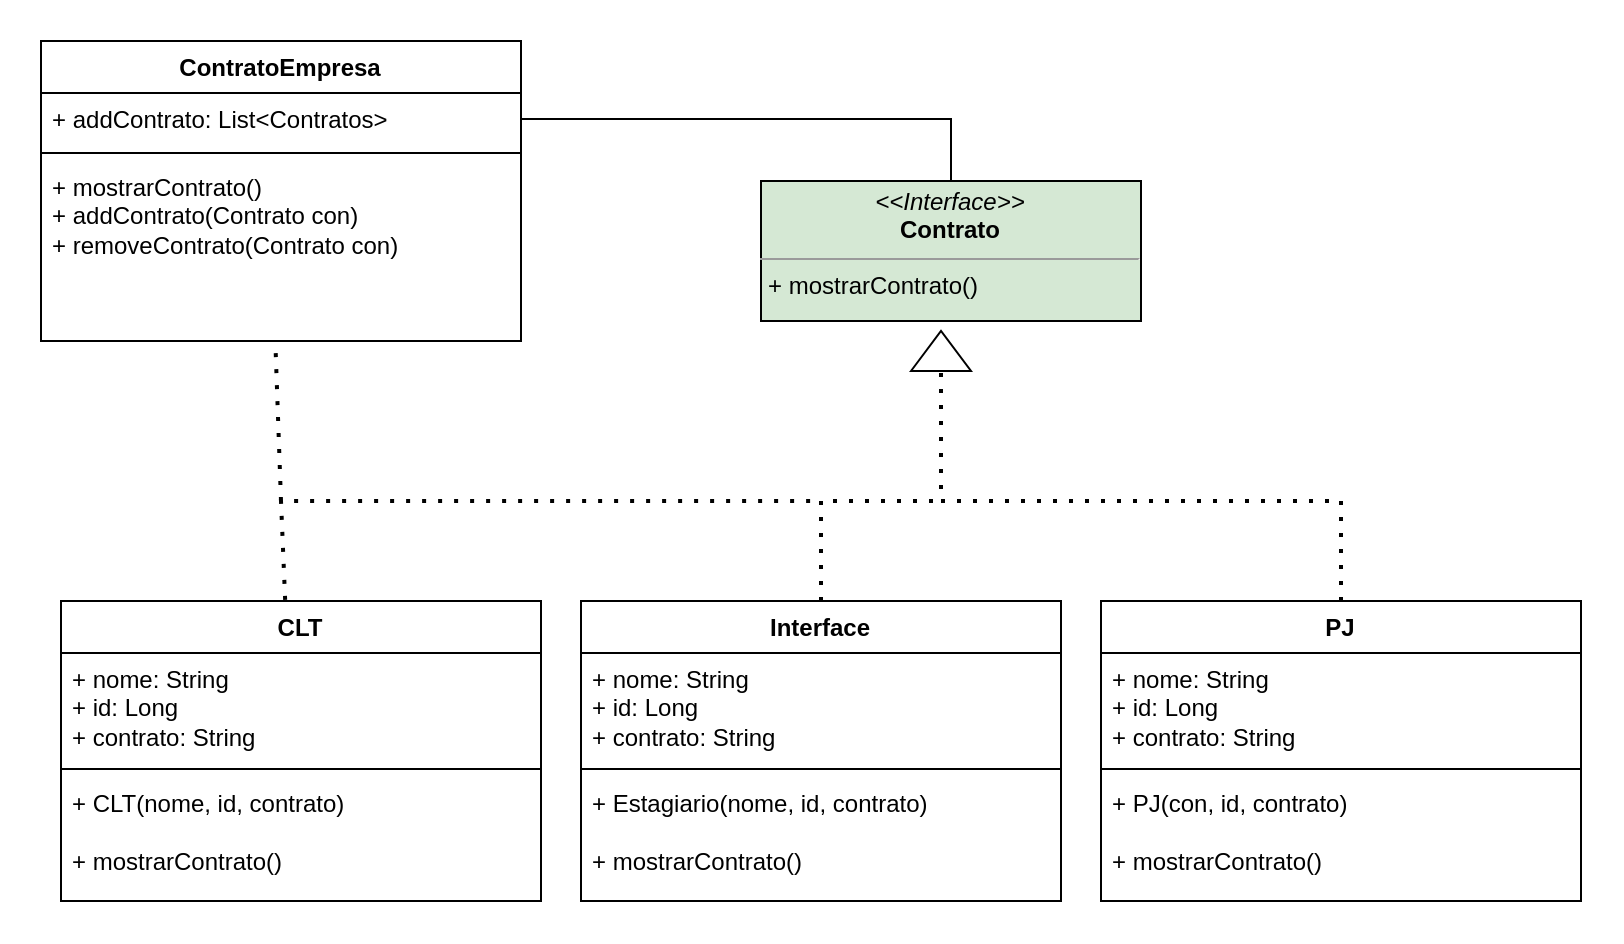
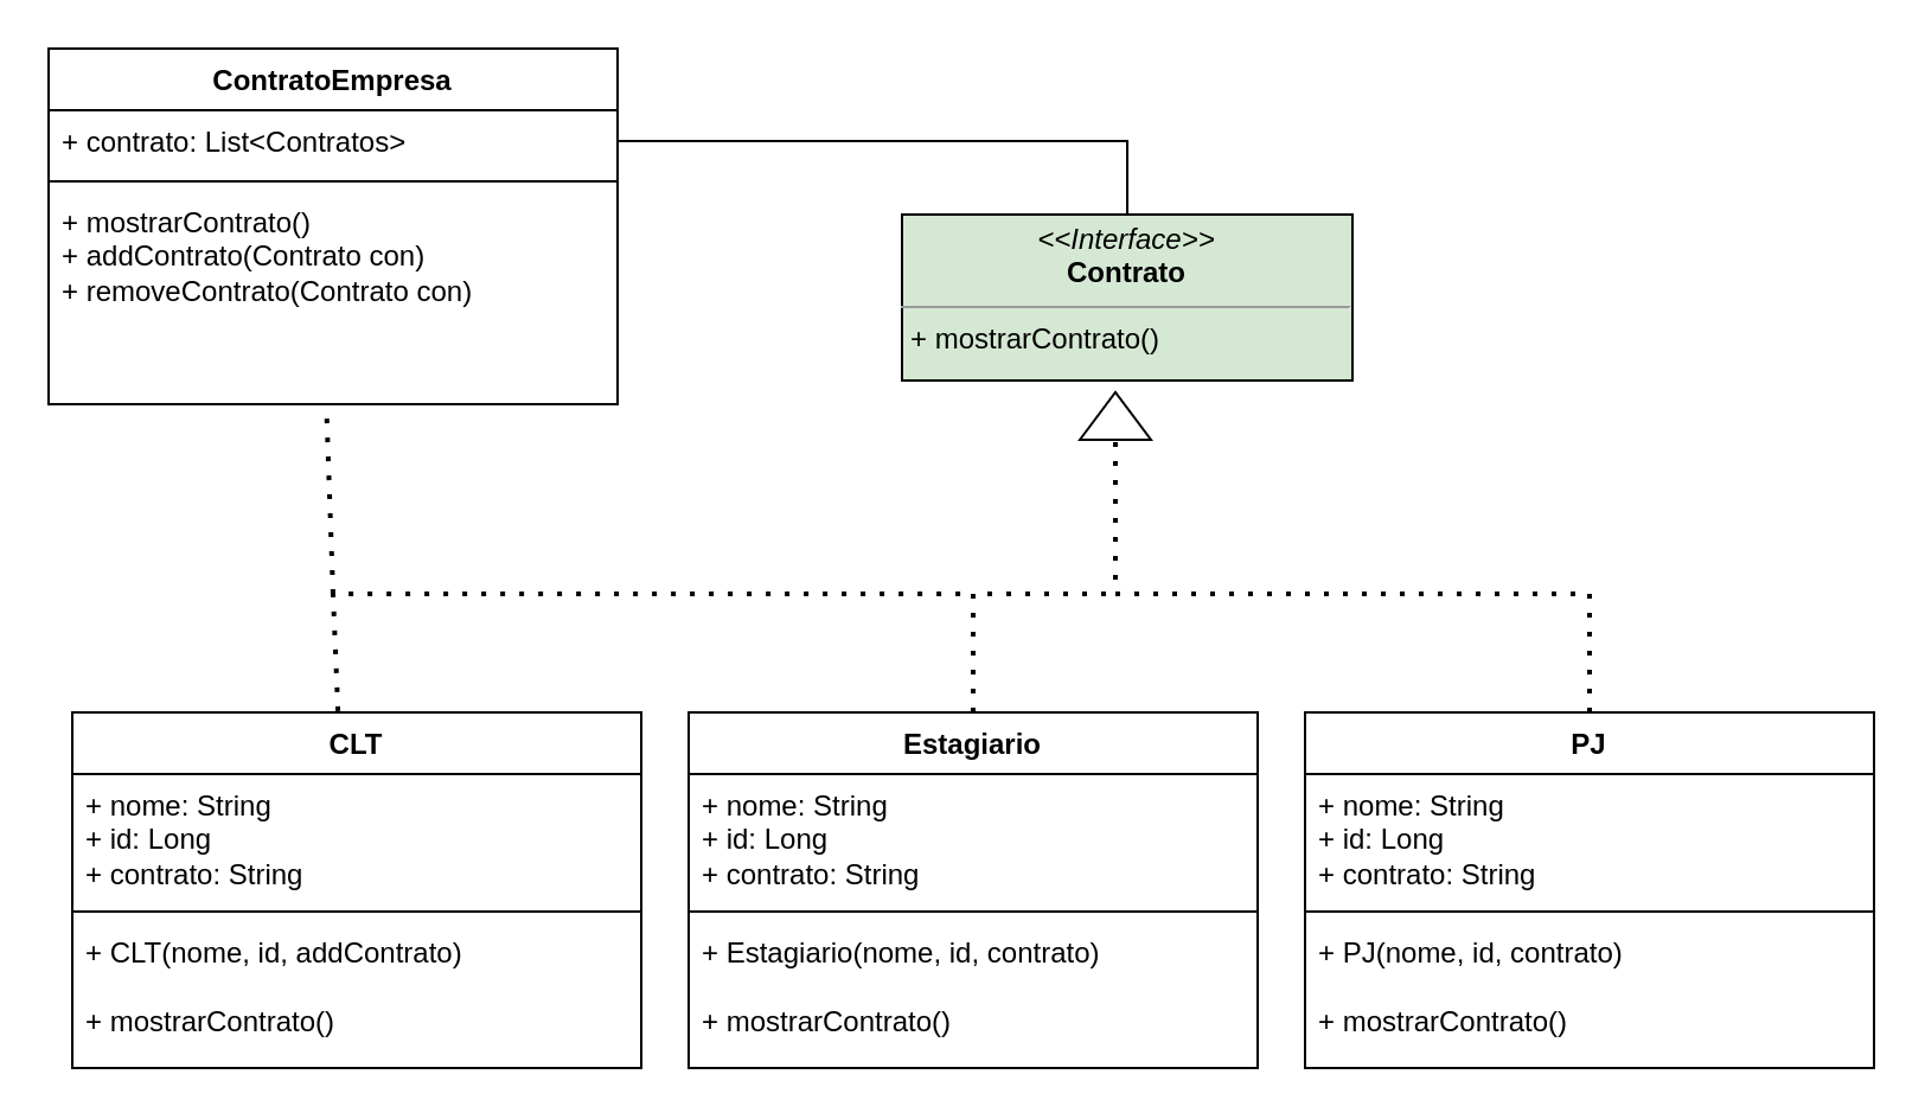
- <mxCell id="4" value="+ addContrato: List&amp;lt;Contratos&amp;gt;" style="text;strokeColor=none;fillColor=none;align=left;verticalAlign=top;spacingLeft=4;spacingRight=4;overflow=hidden;rotatable=0;points=[[0,0.5],[1,0.5]];portConstraint=eastwest;whiteSpace=wrap;html=1;" parent="3" vertex="1"><mxGeometry y="26" width="240" height="26" as="geometry" /></mxCell>
+ <mxCell id="4" value="+ contrato: List&amp;lt;Contratos&amp;gt;" style="text;strokeColor=none;fillColor=none;align=left;verticalAlign=top;spacingLeft=4;spacingRight=4;overflow=hidden;rotatable=0;points=[[0,0.5],[1,0.5]];portConstraint=eastwest;whiteSpace=wrap;html=1;" parent="3" vertex="1"><mxGeometry y="26" width="240" height="26" as="geometry" /></mxCell>
- <mxCell id="11" value="Interface" style="swimlane;fontStyle=1;align=center;verticalAlign=top;childLayout=stackLayout;horizontal=1;startSize=26;horizontalStack=0;resizeParent=1;resizeParentMax=0;resizeLast=0;collapsible=1;marginBottom=0;whiteSpace=wrap;html=1;" parent="1" vertex="1"><mxGeometry x="290" y="300" width="240" height="150" as="geometry" /></mxCell>
+ <mxCell id="11" value="Estagiario" style="swimlane;fontStyle=1;align=center;verticalAlign=top;childLayout=stackLayout;horizontal=1;startSize=26;horizontalStack=0;resizeParent=1;resizeParentMax=0;resizeLast=0;collapsible=1;marginBottom=0;whiteSpace=wrap;html=1;" parent="1" vertex="1"><mxGeometry x="290" y="300" width="240" height="150" as="geometry" /></mxCell>
- <mxCell id="10" value="+ CLT(nome, id, contrato)&lt;br&gt;&lt;br&gt;+ mostrarContrato()" style="text;strokeColor=none;fillColor=none;align=left;verticalAlign=top;spacingLeft=4;spacingRight=4;overflow=hidden;rotatable=0;points=[[0,0.5],[1,0.5]];portConstraint=eastwest;whiteSpace=wrap;html=1;" parent="7" vertex="1"><mxGeometry y="88" width="240" height="62" as="geometry" /></mxCell>
+ <mxCell id="10" value="+ CLT(nome, id, addContrato)&lt;br&gt;&lt;br&gt;+ mostrarContrato()" style="text;strokeColor=none;fillColor=none;align=left;verticalAlign=top;spacingLeft=4;spacingRight=4;overflow=hidden;rotatable=0;points=[[0,0.5],[1,0.5]];portConstraint=eastwest;whiteSpace=wrap;html=1;" parent="7" vertex="1"><mxGeometry y="88" width="240" height="62" as="geometry" /></mxCell>
- <mxCell id="18" value="+ PJ(con, id, contrato)&lt;br&gt;&lt;br&gt;+ mostrarContrato()" style="text;strokeColor=none;fillColor=none;align=left;verticalAlign=top;spacingLeft=4;spacingRight=4;overflow=hidden;rotatable=0;points=[[0,0.5],[1,0.5]];portConstraint=eastwest;whiteSpace=wrap;html=1;" parent="15" vertex="1"><mxGeometry y="88" width="240" height="62" as="geometry" /></mxCell>
+ <mxCell id="18" value="+ PJ(nome, id, contrato)&lt;br&gt;&lt;br&gt;+ mostrarContrato()" style="text;strokeColor=none;fillColor=none;align=left;verticalAlign=top;spacingLeft=4;spacingRight=4;overflow=hidden;rotatable=0;points=[[0,0.5],[1,0.5]];portConstraint=eastwest;whiteSpace=wrap;html=1;" parent="15" vertex="1"><mxGeometry y="88" width="240" height="62" as="geometry" /></mxCell>
